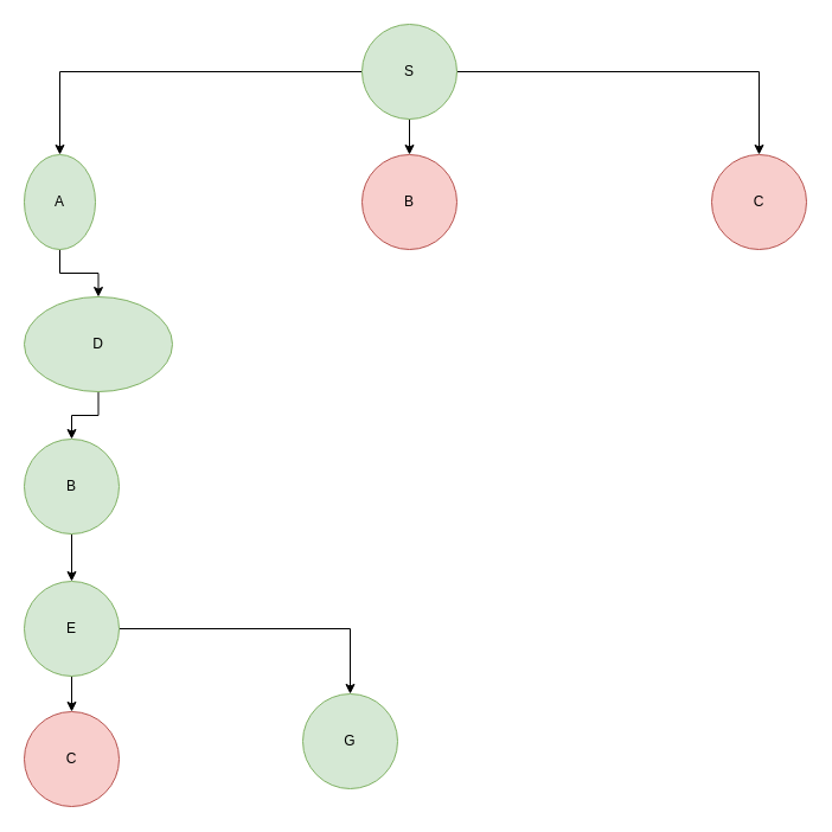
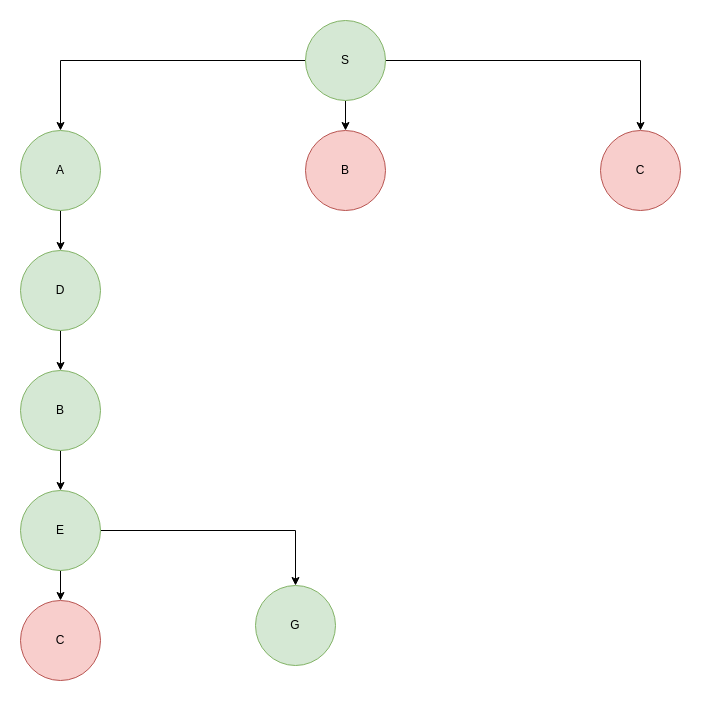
- <mxCell id="7" value="A" style="ellipse;whiteSpace=wrap;html=1;aspect=fixed;fillColor=#d5e8d4;strokeColor=#82b366;" vertex="1" parent="1"><mxGeometry x="20" y="130" width="60" height="80" as="geometry" /></mxCell>
+ <mxCell id="7" value="A" style="ellipse;whiteSpace=wrap;html=1;aspect=fixed;fillColor=#d5e8d4;strokeColor=#82b366;" vertex="1" parent="1"><mxGeometry x="20" y="130" width="80" height="80" as="geometry" /></mxCell>
- <mxCell id="11" value="D" style="ellipse;whiteSpace=wrap;html=1;aspect=fixed;fillColor=#d5e8d4;strokeColor=#82b366;" vertex="1" parent="1"><mxGeometry x="20" y="250" width="125" height="80" as="geometry" /></mxCell>
+ <mxCell id="11" value="D" style="ellipse;whiteSpace=wrap;html=1;aspect=fixed;fillColor=#d5e8d4;strokeColor=#82b366;" vertex="1" parent="1"><mxGeometry x="20" y="250" width="80" height="80" as="geometry" /></mxCell>
